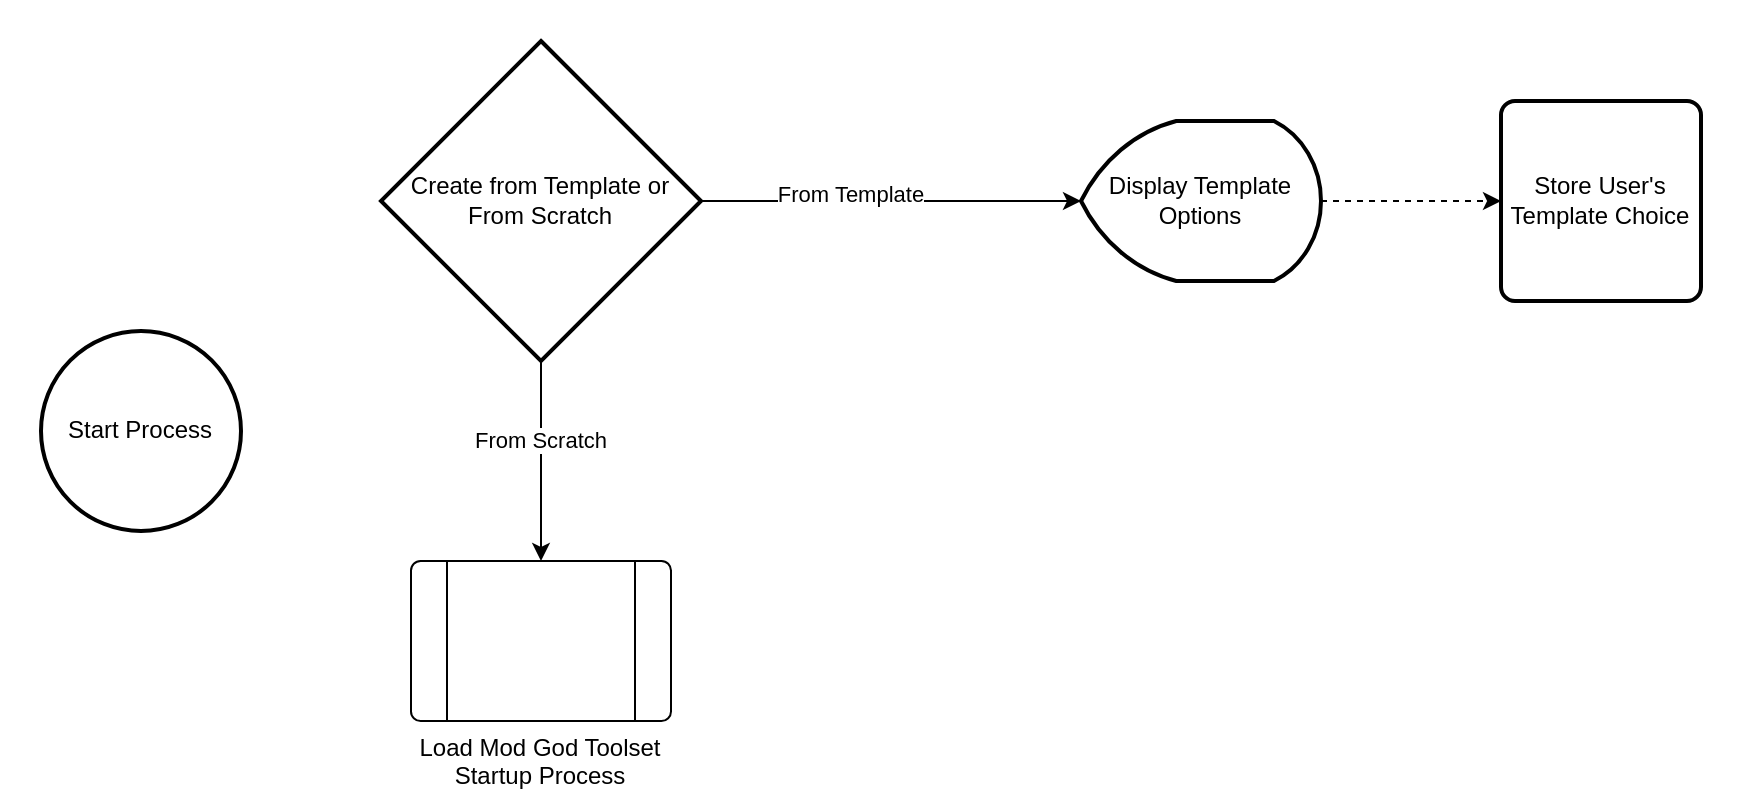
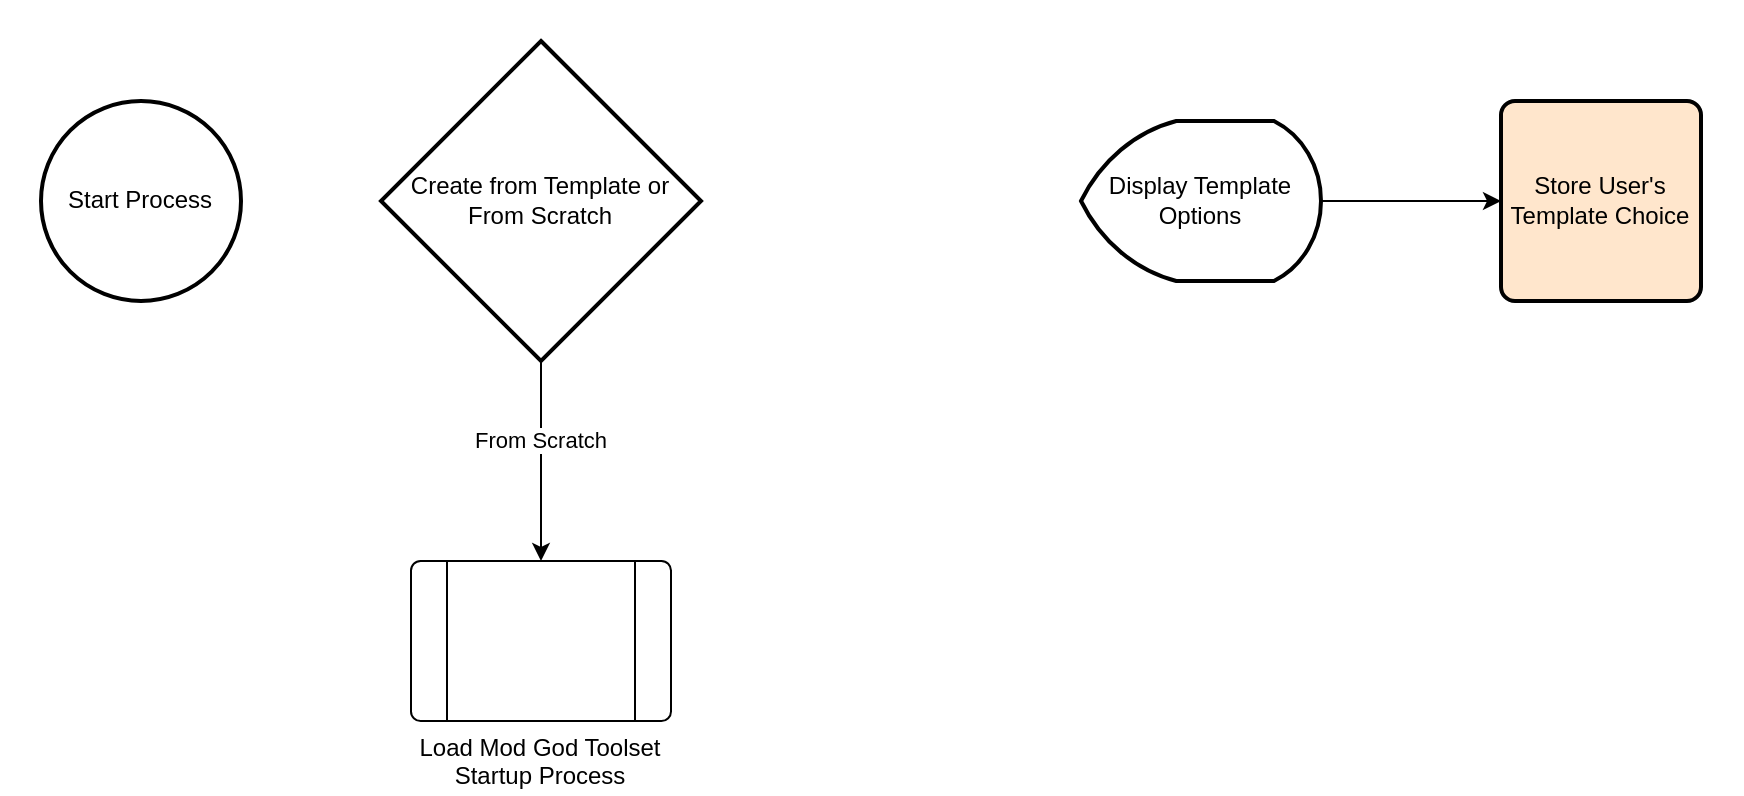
- <mxCell id="3" style="edgeStyle=orthogonalEdgeStyle;rounded=0;orthogonalLoop=1;jettySize=auto;html=1;exitX=1;exitY=0.5;exitDx=0;exitDy=0;exitPerimeter=0;" parent="1" source="7" target="9" edge="1"><mxGeometry relative="1" as="geometry" /></mxCell>
- <mxCell id="4" value="From Template" style="edgeLabel;html=1;align=center;verticalAlign=middle;resizable=0;points=[];" parent="3" vertex="1" connectable="0"><mxGeometry x="-0.221" y="4" relative="1" as="geometry"><mxPoint as="offset" /></mxGeometry></mxCell>
- <mxCell id="8" style="edgeStyle=orthogonalEdgeStyle;rounded=0;orthogonalLoop=1;jettySize=auto;html=1;entryX=0;entryY=0.5;entryDx=0;entryDy=0;dashed=1;" parent="1" source="9" target="12" edge="1"><mxGeometry relative="1" as="geometry" /></mxCell>
+ <mxCell id="8" style="edgeStyle=orthogonalEdgeStyle;rounded=0;orthogonalLoop=1;jettySize=auto;html=1;entryX=0;entryY=0.5;entryDx=0;entryDy=0;" parent="1" source="9" target="12" edge="1"><mxGeometry relative="1" as="geometry" /></mxCell>
- <mxCell id="12" value="Store User's Template Choice" style="rounded=1;whiteSpace=wrap;html=1;absoluteArcSize=1;arcSize=14;strokeWidth=2;" parent="1" vertex="1"><mxGeometry x="750" y="50" width="100" height="100" as="geometry" /></mxCell>
+ <mxCell id="12" value="Store User's Template Choice" style="rounded=1;whiteSpace=wrap;html=1;absoluteArcSize=1;arcSize=14;strokeWidth=2;fillColor=#ffe6cc;" parent="1" vertex="1"><mxGeometry x="750" y="50" width="100" height="100" as="geometry" /></mxCell>
- <mxCell id="2" value="Start Process" style="strokeWidth=2;html=1;shape=mxgraph.flowchart.start_2;whiteSpace=wrap;" parent="1" vertex="1"><mxGeometry x="20" y="165" width="100" height="100" as="geometry" /></mxCell>
+ <mxCell id="2" value="Start Process" style="strokeWidth=2;html=1;shape=mxgraph.flowchart.start_2;whiteSpace=wrap;" parent="1" vertex="1"><mxGeometry x="20" y="50" width="100" height="100" as="geometry" /></mxCell>
